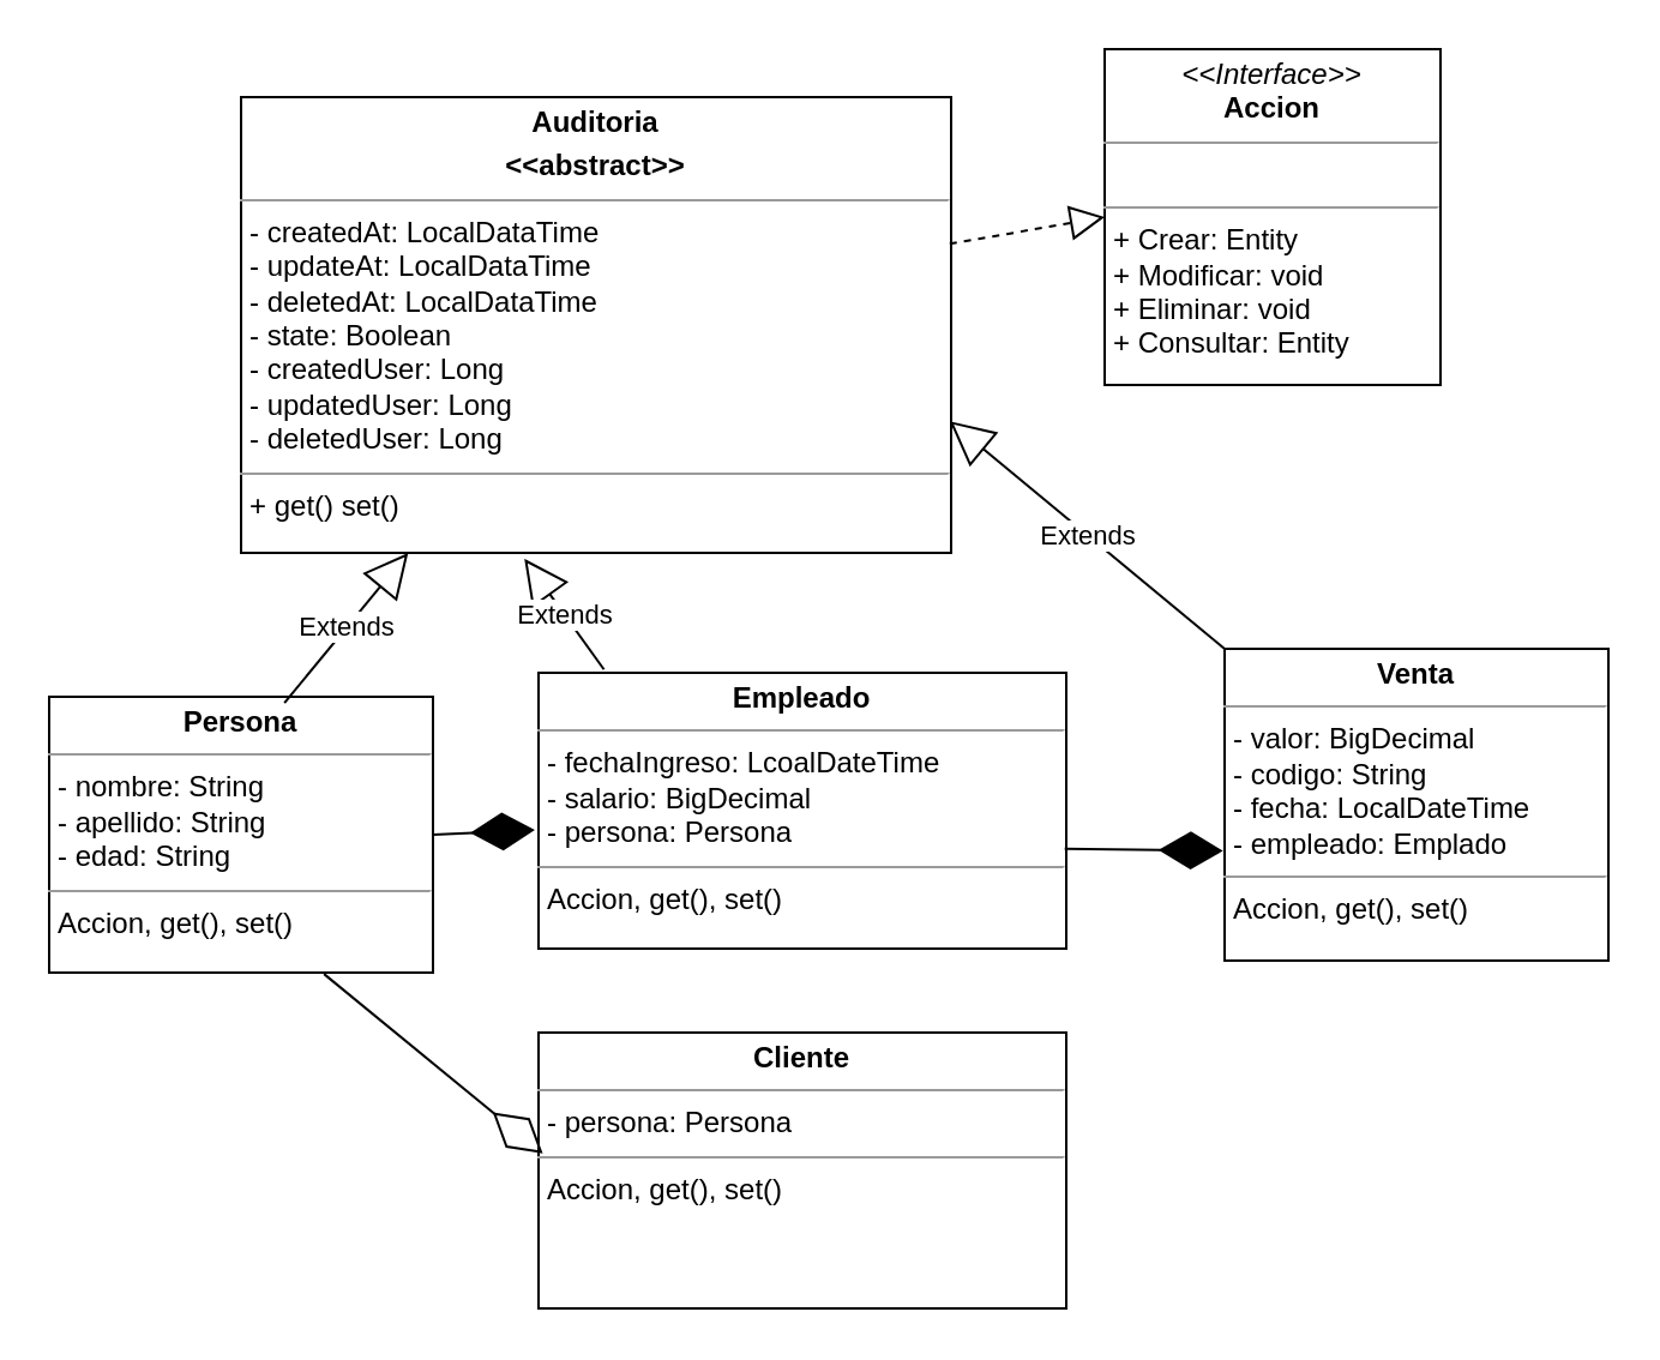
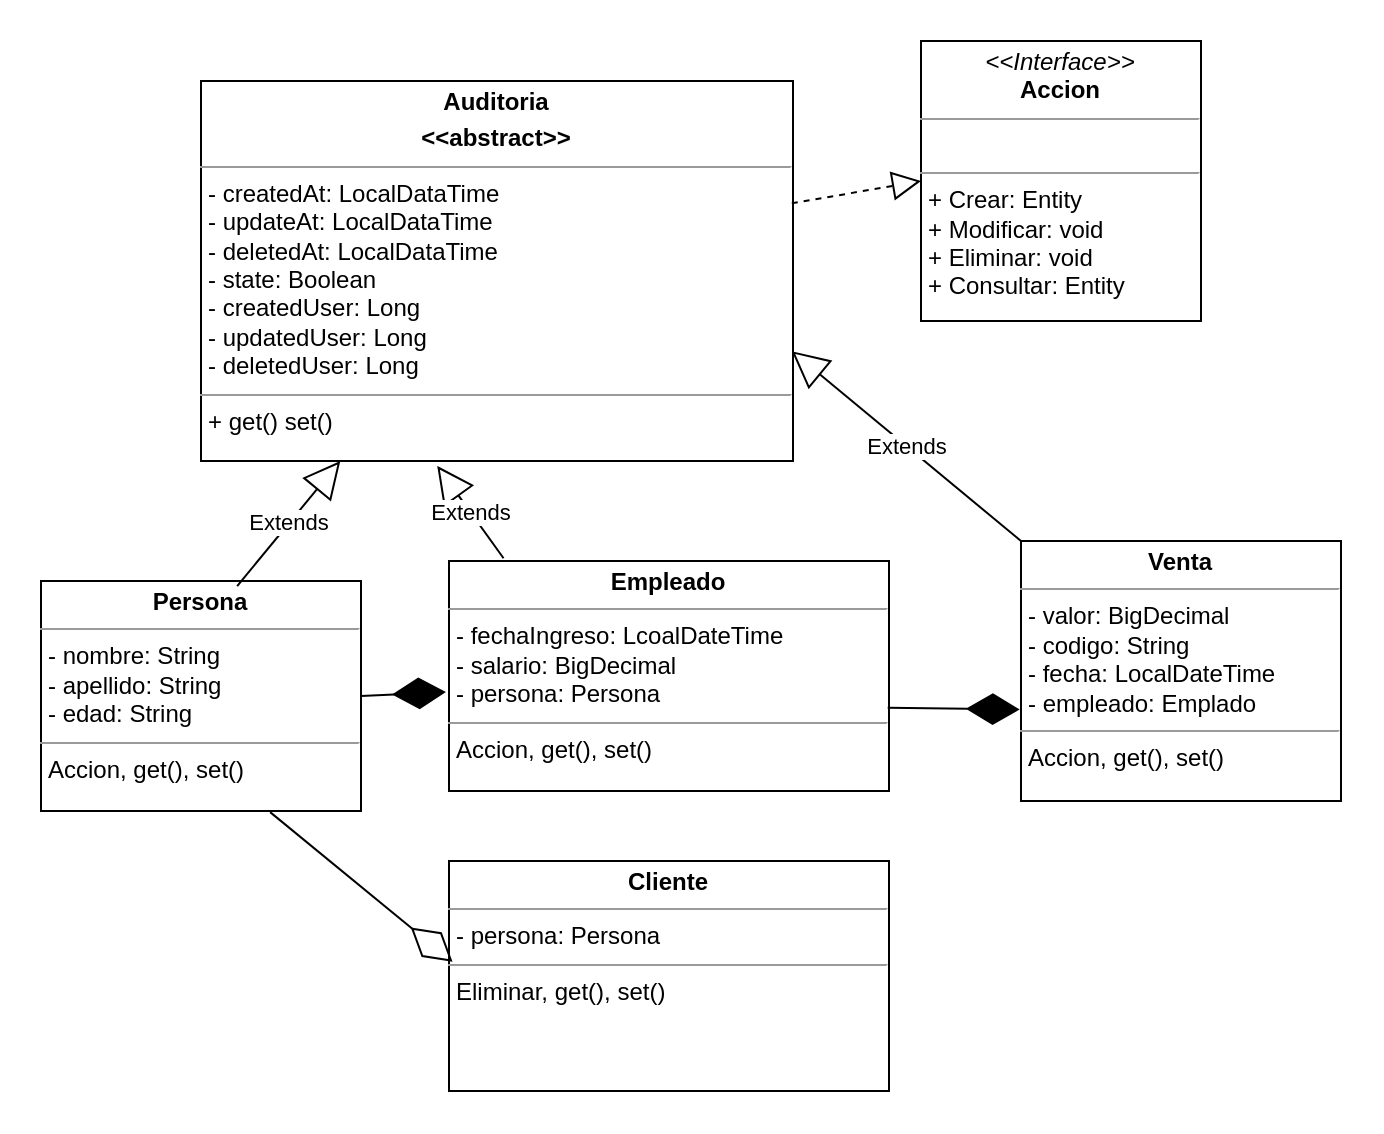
- <mxCell id="13" value="&lt;p style=&quot;margin:0px;margin-top:4px;text-align:center;&quot;&gt;&lt;b&gt;Cliente&lt;/b&gt;&lt;/p&gt;&lt;hr size=&quot;1&quot;&gt;&lt;p style=&quot;margin:0px;margin-left:4px;&quot;&gt;&lt;span style=&quot;background-color: initial;&quot;&gt;- persona: Persona&lt;/span&gt;&lt;br&gt;&lt;/p&gt;&lt;hr size=&quot;1&quot;&gt;&lt;p style=&quot;margin:0px;margin-left:4px;&quot;&gt;Accion, get(), set()&lt;br&gt;&lt;/p&gt;" style="verticalAlign=top;align=left;overflow=fill;fontSize=12;fontFamily=Helvetica;html=1;whiteSpace=wrap;" vertex="1" parent="1"><mxGeometry x="224" y="430" width="220" height="115" as="geometry" /></mxCell>
+ <mxCell id="13" value="&lt;p style=&quot;margin:0px;margin-top:4px;text-align:center;&quot;&gt;&lt;b&gt;Cliente&lt;/b&gt;&lt;/p&gt;&lt;hr size=&quot;1&quot;&gt;&lt;p style=&quot;margin:0px;margin-left:4px;&quot;&gt;&lt;span style=&quot;background-color: initial;&quot;&gt;- persona: Persona&lt;/span&gt;&lt;br&gt;&lt;/p&gt;&lt;hr size=&quot;1&quot;&gt;&lt;p style=&quot;margin:0px;margin-left:4px;&quot;&gt;Eliminar, get(), set()&lt;br&gt;&lt;/p&gt;" style="verticalAlign=top;align=left;overflow=fill;fontSize=12;fontFamily=Helvetica;html=1;whiteSpace=wrap;" vertex="1" parent="1"><mxGeometry x="224" y="430" width="220" height="115" as="geometry" /></mxCell>
